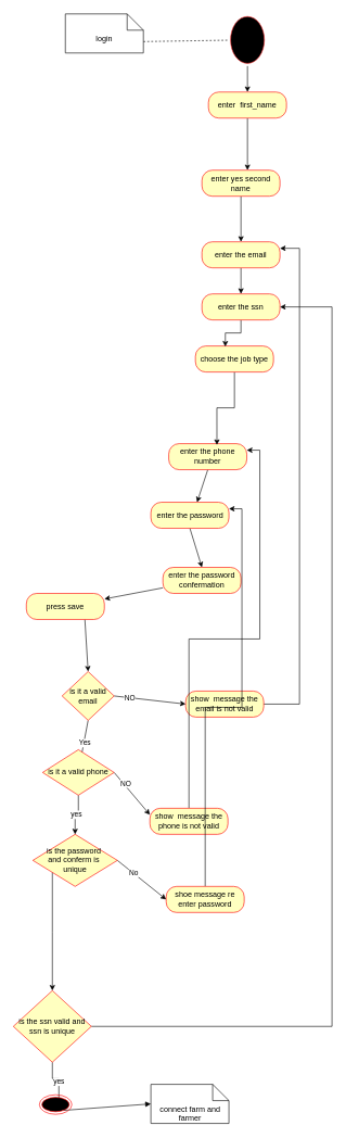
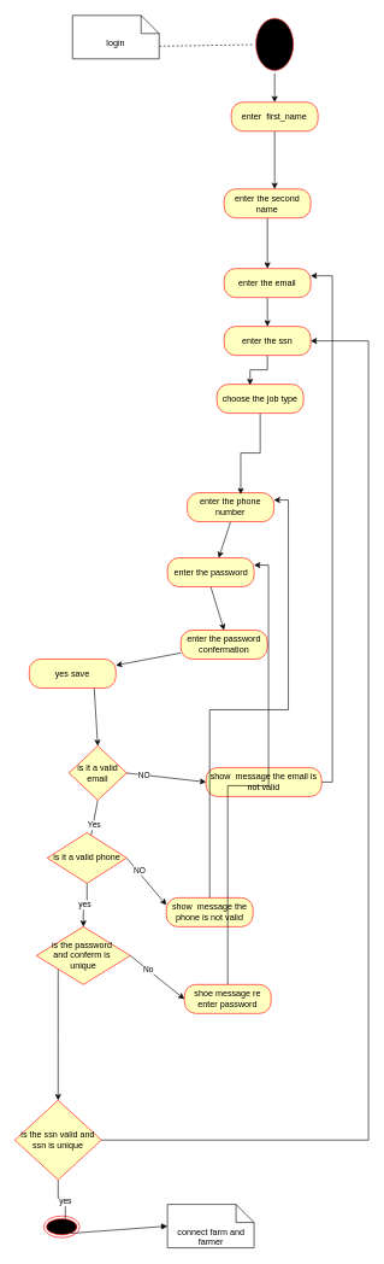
- <mxCell id="7" value="enter yes second name" style="rounded=1;whiteSpace=wrap;html=1;arcSize=40;fontColor=#000000;fillColor=#ffffc0;strokeColor=#ff0000;" parent="1" vertex="1"><mxGeometry x="310" y="260" width="120" height="40" as="geometry" /></mxCell>
+ <mxCell id="7" value="enter the second name" style="rounded=1;whiteSpace=wrap;html=1;arcSize=40;fontColor=#000000;fillColor=#ffffc0;strokeColor=#ff0000;" parent="1" vertex="1"><mxGeometry x="310" y="260" width="120" height="40" as="geometry" /></mxCell>
- <mxCell id="17" value="press save" style="rounded=1;whiteSpace=wrap;html=1;arcSize=40;fontColor=#000000;fillColor=#ffffc0;strokeColor=#ff0000;" parent="1" vertex="1"><mxGeometry x="40" y="910" width="120" height="40" as="geometry" /></mxCell>
+ <mxCell id="17" value="yes save" style="rounded=1;whiteSpace=wrap;html=1;arcSize=40;fontColor=#000000;fillColor=#ffffc0;strokeColor=#ff0000;" parent="1" vertex="1"><mxGeometry x="40" y="910" width="120" height="40" as="geometry" /></mxCell>
- <mxCell id="28" value="show&amp;nbsp; message the email is not valid" style="rounded=1;whiteSpace=wrap;html=1;arcSize=40;fontColor=#000000;fillColor=#ffffc0;strokeColor=#ff0000;" parent="1" vertex="1"><mxGeometry x="285" y="1060" width="120" height="40" as="geometry" /></mxCell>
+ <mxCell id="28" value="show&amp;nbsp; message the email is not valid" style="rounded=1;whiteSpace=wrap;html=1;arcSize=40;fontColor=#000000;fillColor=#ffffc0;strokeColor=#ff0000;" parent="1" vertex="1"><mxGeometry x="285" y="1060" width="160" height="40" as="geometry" /></mxCell>
